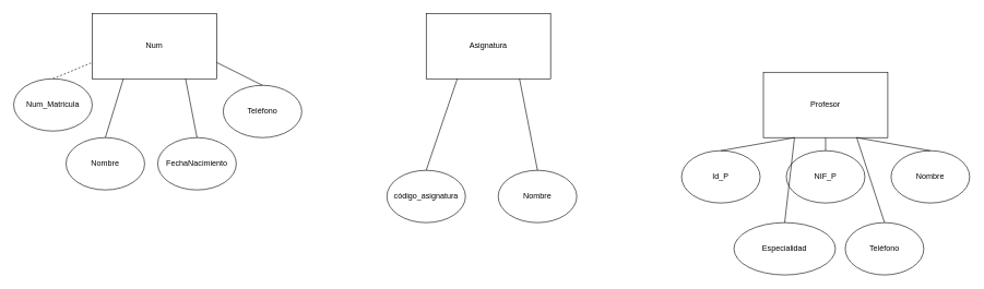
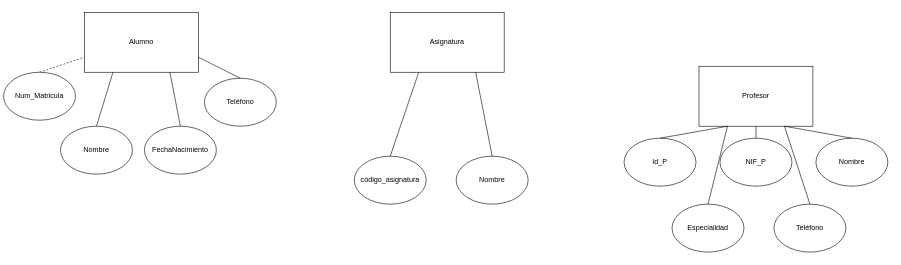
- <mxCell id="2" value="Num" style="rounded=0;whiteSpace=wrap;html=1;" vertex="1" parent="1"><mxGeometry x="140" y="20" width="190" height="100" as="geometry" /></mxCell>
+ <mxCell id="2" value="Alumno" style="rounded=0;whiteSpace=wrap;html=1;" vertex="1" parent="1"><mxGeometry x="140" y="20" width="190" height="100" as="geometry" /></mxCell>
- <mxCell id="5" value="Num_Matricula" style="ellipse;whiteSpace=wrap;html=1;" vertex="1" parent="1"><mxGeometry x="20" y="120" width="120" height="80" as="geometry" /></mxCell>
+ <mxCell id="5" value="Num_Matricula" style="ellipse;whiteSpace=wrap;html=1;" vertex="1" parent="1"><mxGeometry x="5" y="120" width="120" height="80" as="geometry" /></mxCell>
- <mxCell id="14" value="Especialidad" style="ellipse;whiteSpace=wrap;html=1;" vertex="1" parent="1"><mxGeometry x="1120" y="340" width="155" height="80" as="geometry" /></mxCell>
+ <mxCell id="14" value="Especialidad" style="ellipse;whiteSpace=wrap;html=1;" vertex="1" parent="1"><mxGeometry x="1120" y="340" width="120" height="80" as="geometry" /></mxCell>
